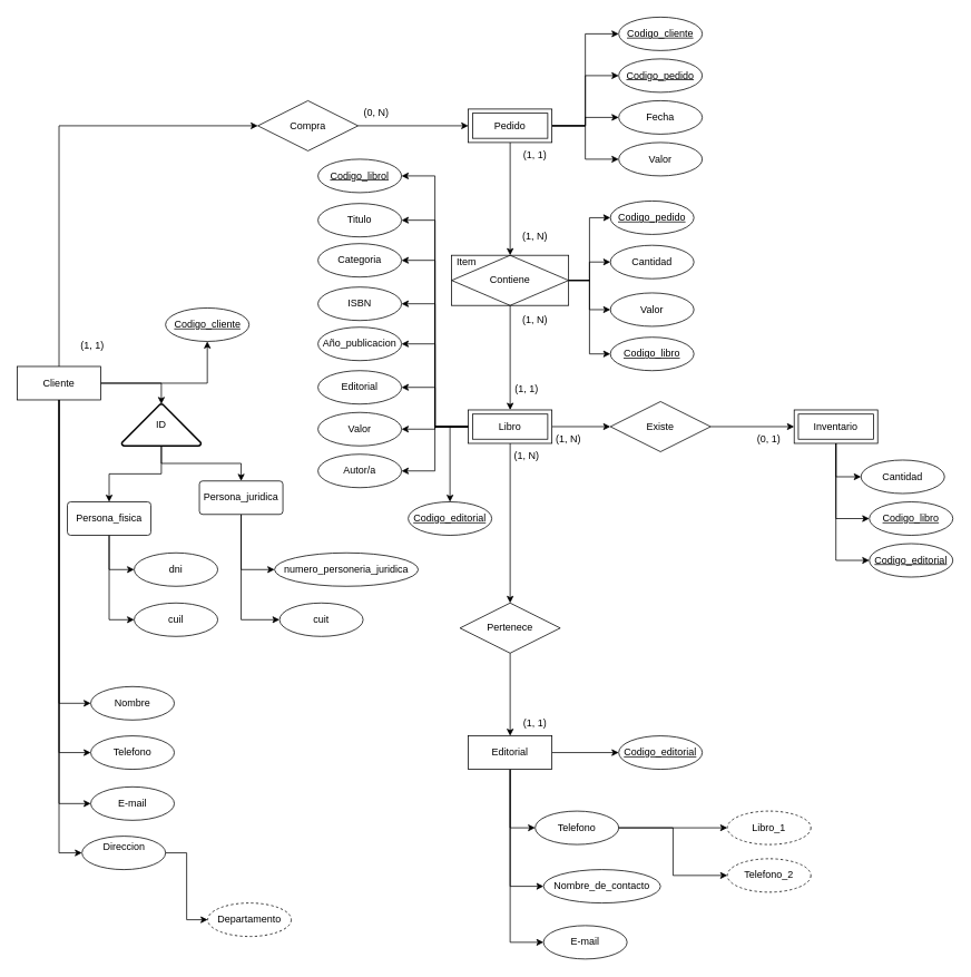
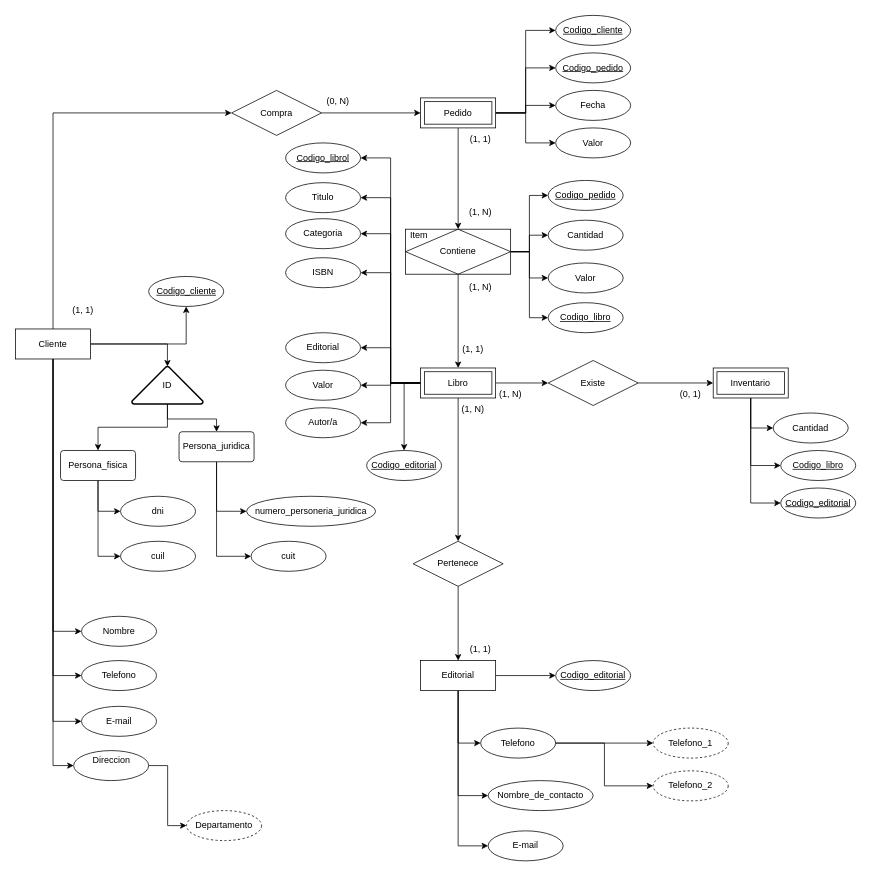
- <mxCell id="84" value="Año_publicacion" style="ellipse;whiteSpace=wrap;html=1;align=center;" parent="1" vertex="1"><mxGeometry x="380" y="391" width="100" height="40" as="geometry" /></mxCell>
- <mxCell id="24" style="edgeStyle=orthogonalEdgeStyle;rounded=0;orthogonalLoop=1;jettySize=auto;html=1;entryX=1;entryY=0.5;entryDx=0;entryDy=0;" parent="1" source="30" target="84" edge="1"><mxGeometry relative="1" as="geometry" /></mxCell>
- <mxCell id="67" value="ID" style="strokeWidth=2;html=1;shape=mxgraph.flowchart.extract_or_measurement;whiteSpace=wrap;" parent="1" vertex="1"><mxGeometry x="145" y="483" width="95" height="50" as="geometry" /></mxCell>
+ <mxCell id="67" value="ID" style="strokeWidth=2;html=1;shape=mxgraph.flowchart.extract_or_measurement;whiteSpace=wrap;" parent="1" vertex="1"><mxGeometry x="175" y="488" width="95" height="50" as="geometry" /></mxCell>
- <mxCell id="93" value="Libro_1" style="ellipse;whiteSpace=wrap;html=1;align=center;dashed=1;" parent="1" vertex="1"><mxGeometry x="870" y="970" width="100" height="40" as="geometry" /></mxCell>
+ <mxCell id="93" value="Telefono_1" style="ellipse;whiteSpace=wrap;html=1;align=center;dashed=1;" parent="1" vertex="1"><mxGeometry x="870" y="970" width="100" height="40" as="geometry" /></mxCell>
